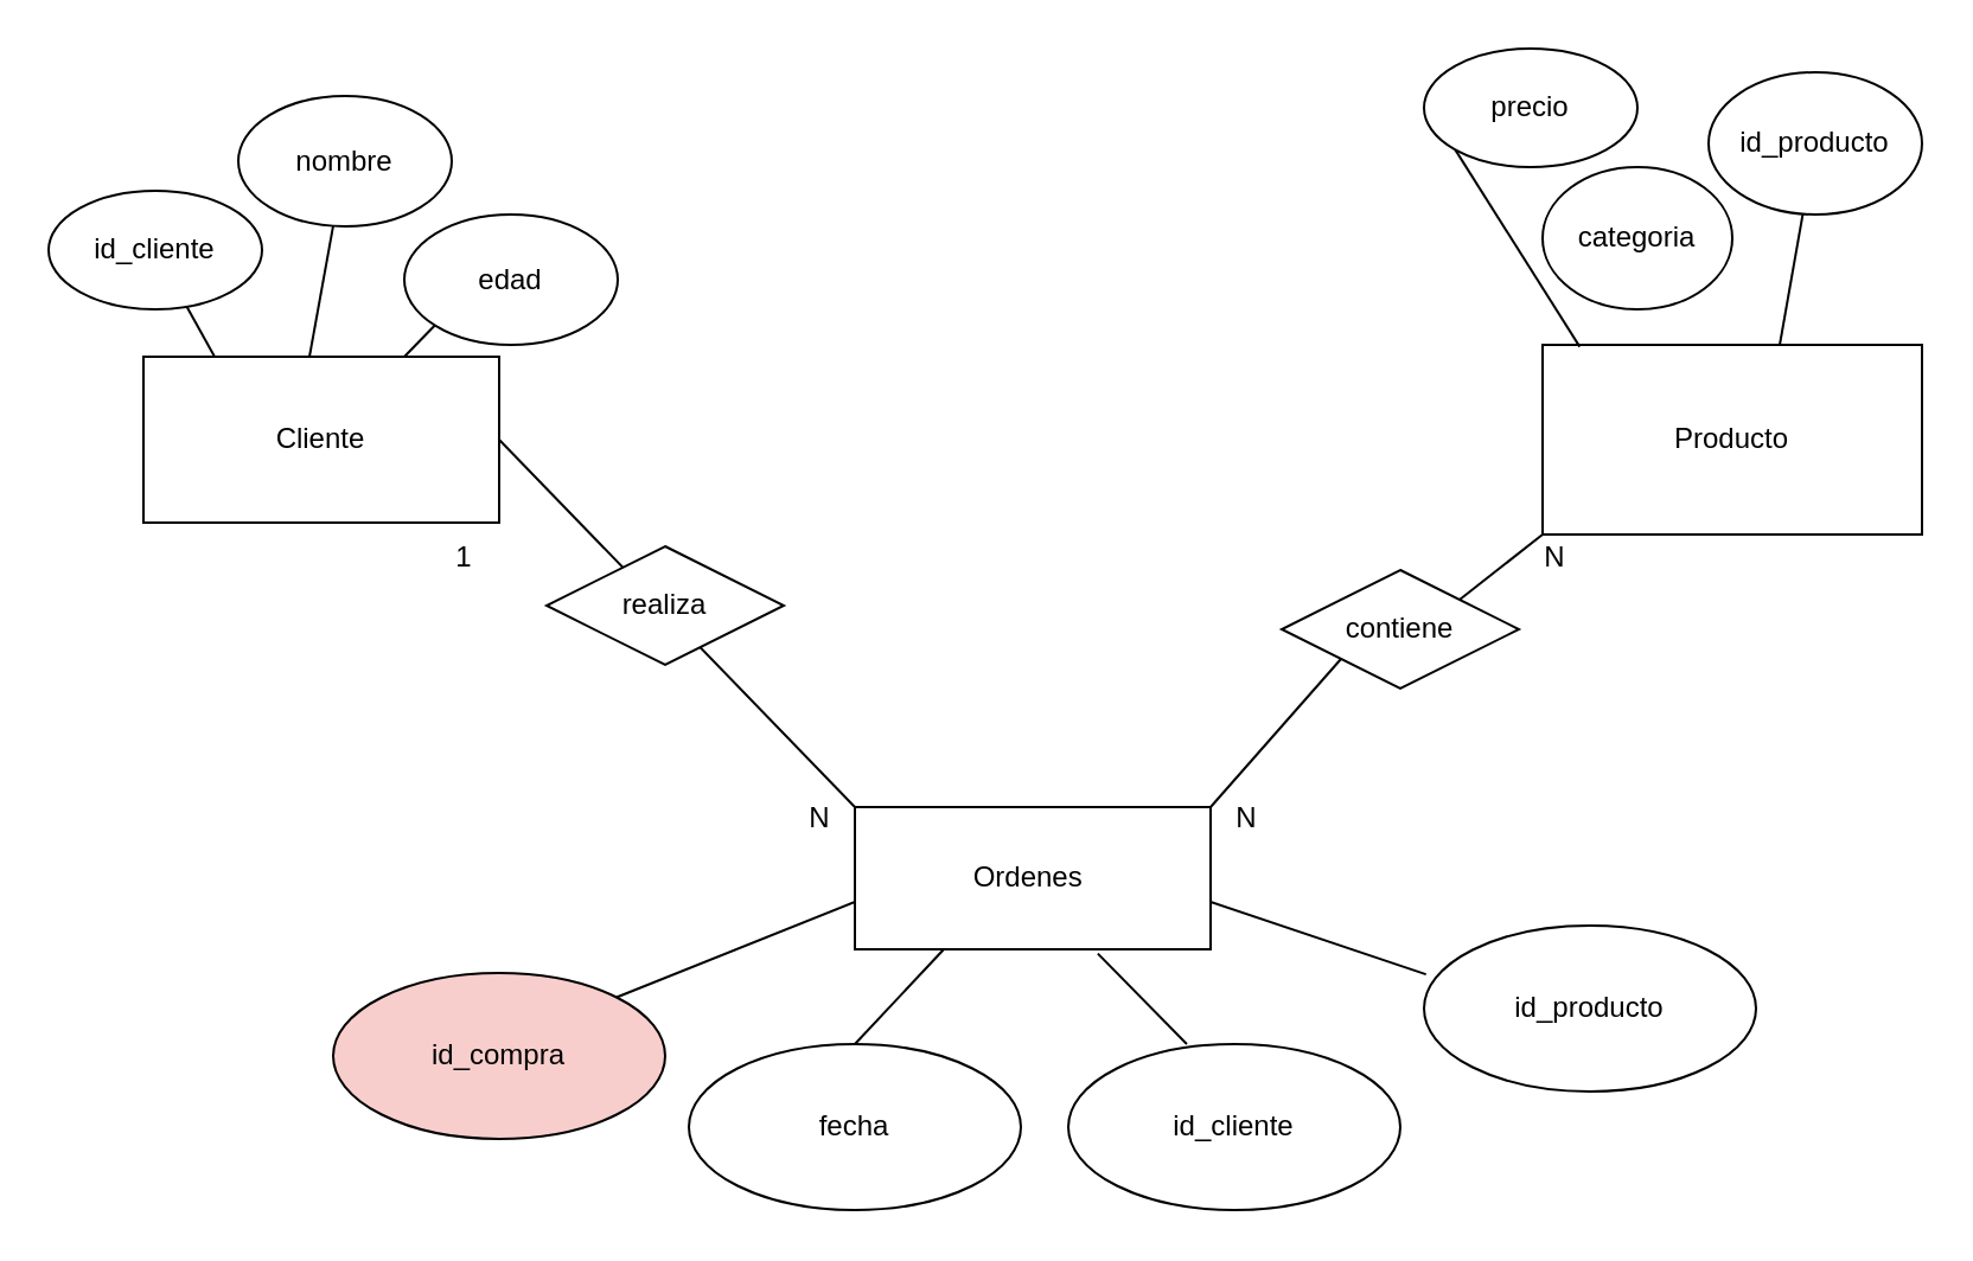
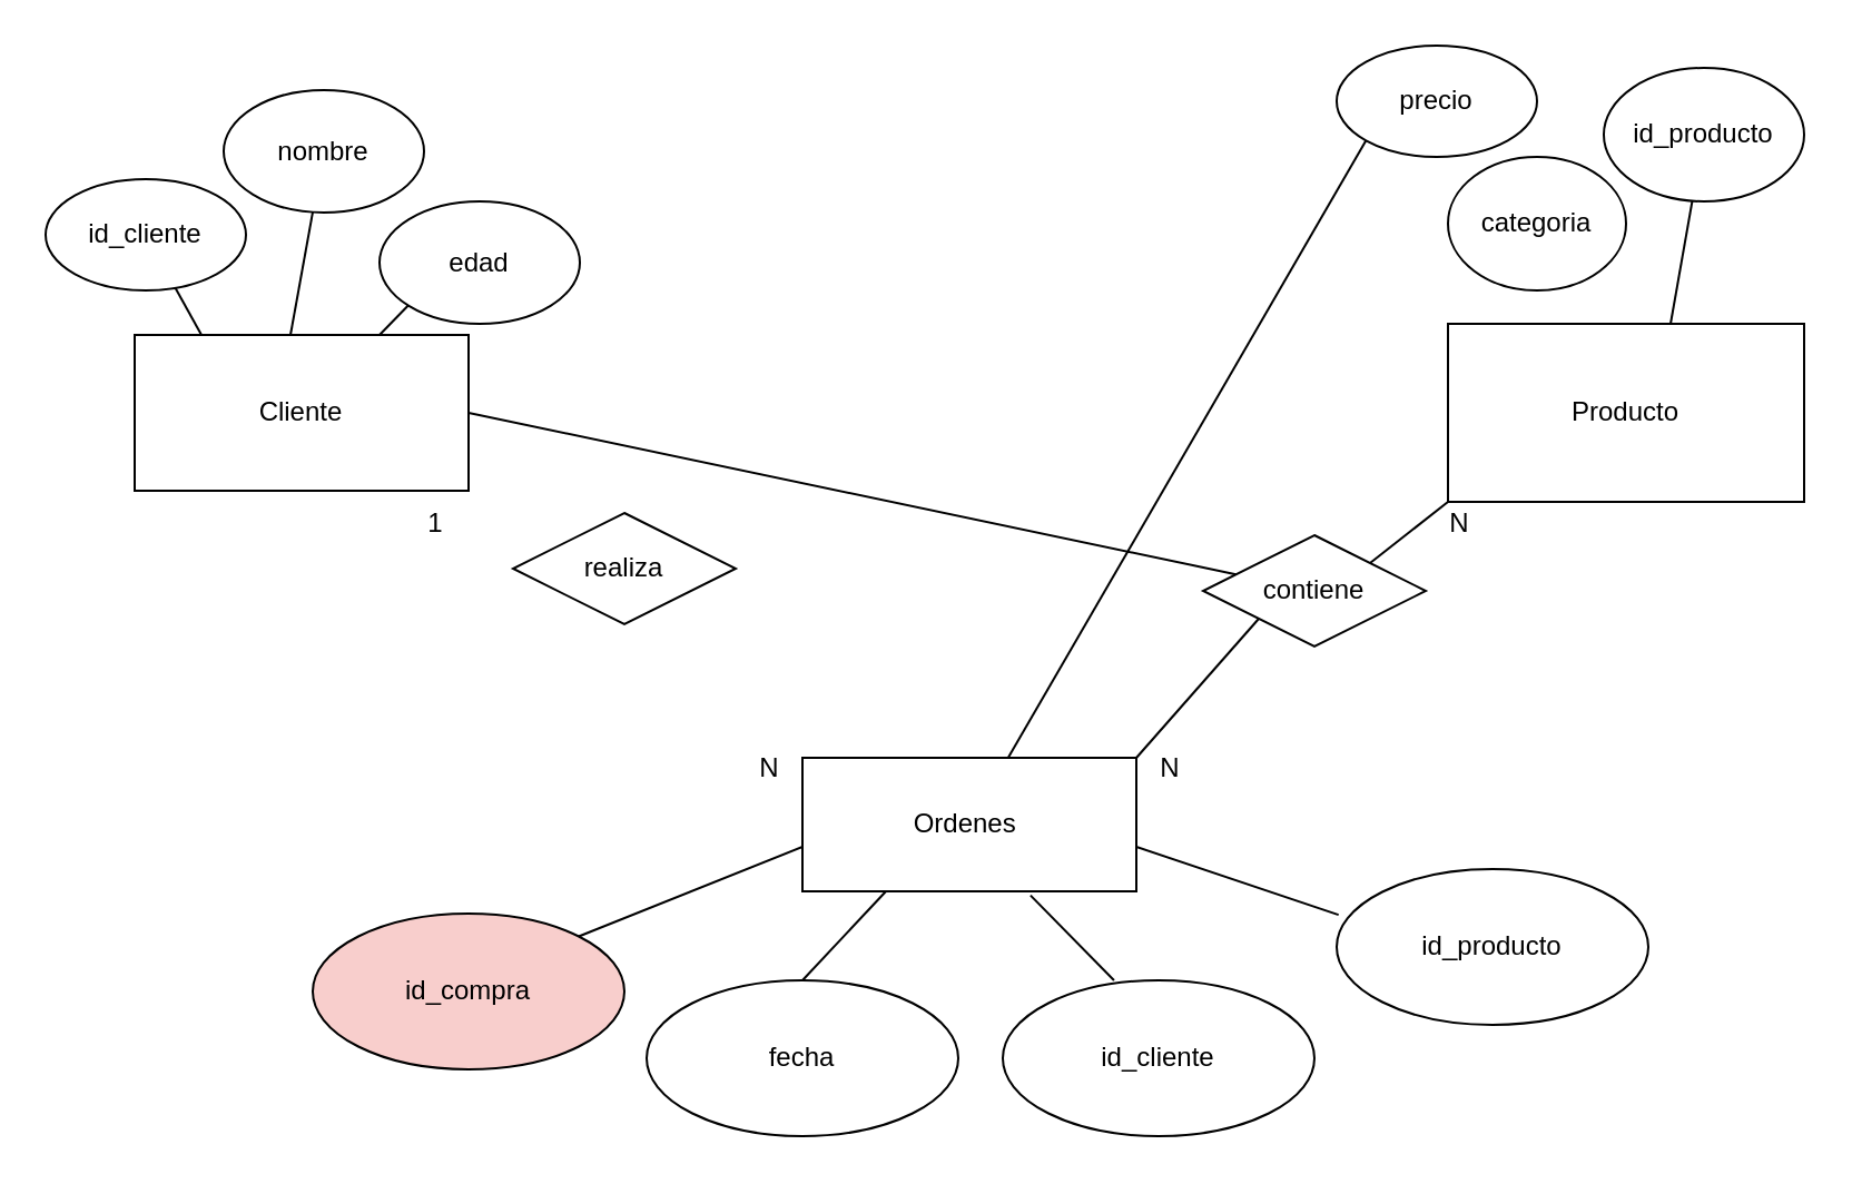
- <mxCell id="28" value="" style="endArrow=none;html=1;rounded=0;shadow=0;sketch=0;entryX=0.098;entryY=0.01;entryDx=0;entryDy=0;entryPerimeter=0;exitX=0;exitY=1;exitDx=0;exitDy=0;" edge="1" parent="1" source="16" target="5"><mxGeometry width="50" height="50" relative="1" as="geometry"><mxPoint x="390" y="330" as="sourcePoint" /><mxPoint x="440" y="280" as="targetPoint" /></mxGeometry></mxCell>
+ <mxCell id="28" value="" style="endArrow=none;html=1;rounded=0;shadow=0;sketch=0;exitX=0;exitY=1;exitDx=0;exitDy=0;" edge="1" parent="1" source="16" target="6"><mxGeometry width="50" height="50" relative="1" as="geometry"><mxPoint x="390" y="330" as="sourcePoint" /><mxPoint x="440" y="280" as="targetPoint" /></mxGeometry></mxCell>
- <mxCell id="2" value="" style="endArrow=none;html=1;rounded=0;exitX=1;exitY=0.5;exitDx=0;exitDy=0;entryX=0;entryY=0;entryDx=0;entryDy=0;shadow=0;sketch=0;" edge="1" parent="1" source="4" target="6"><mxGeometry width="50" height="50" relative="1" as="geometry"><mxPoint x="400" y="330" as="sourcePoint" /><mxPoint x="450" y="280" as="targetPoint" /></mxGeometry></mxCell>
+ <mxCell id="2" value="" style="endArrow=none;html=1;rounded=0;exitX=1;exitY=0.5;exitDx=0;exitDy=0;shadow=0;sketch=0;" edge="1" parent="1" source="4" target="18"><mxGeometry width="50" height="50" relative="1" as="geometry"><mxPoint x="400" y="330" as="sourcePoint" /><mxPoint x="450" y="280" as="targetPoint" /></mxGeometry></mxCell>
